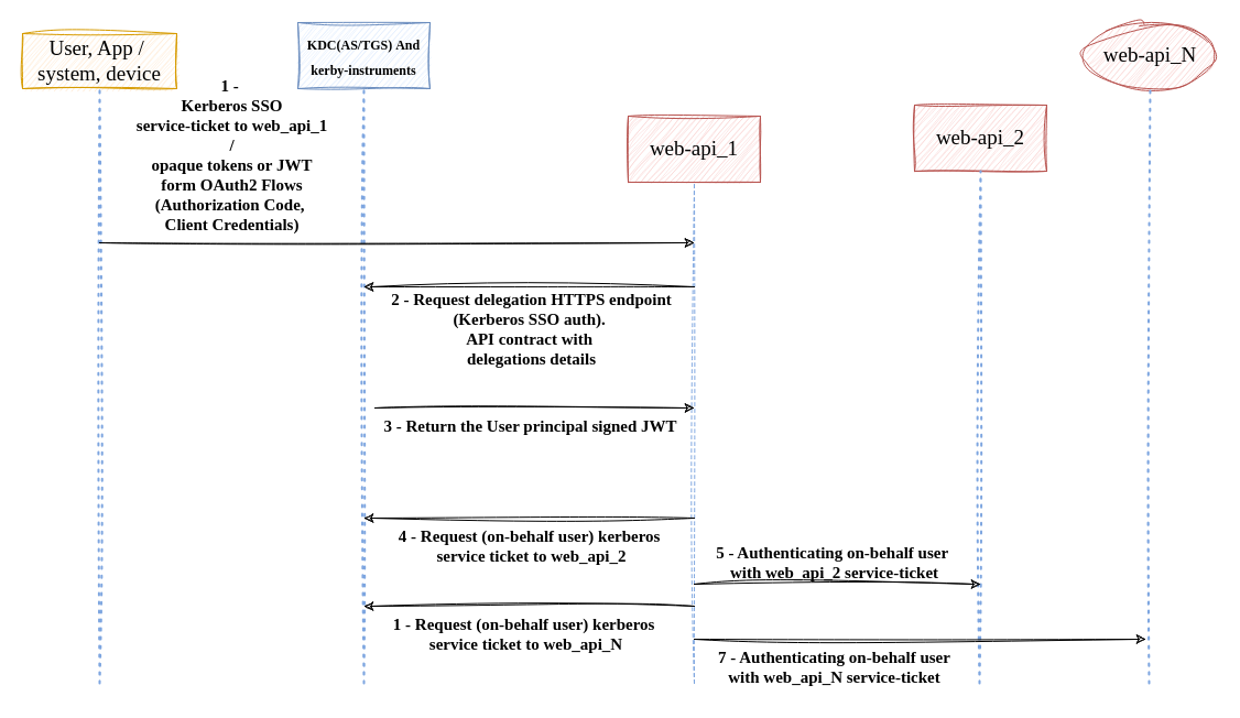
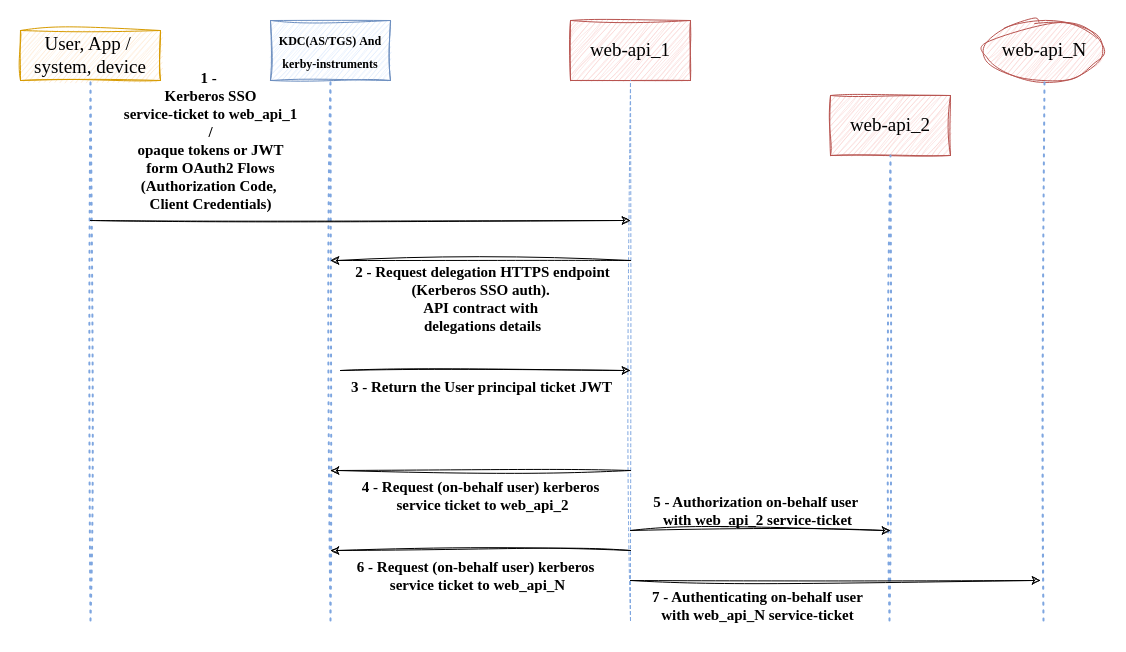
- <mxCell id="4" value="web-api_1" style="rounded=0;whiteSpace=wrap;html=1;sketch=1;hachureGap=4;jiggle=2;curveFitting=1;fontFamily=Architects Daughter;fontSource=https%3A%2F%2Ffonts.googleapis.com%2Fcss%3Ffamily%3DArchitects%2BDaughter;fillColor=#f8cecc;strokeColor=#b85450;fontSize=19;" vertex="1" parent="1"><mxGeometry x="570" y="105" width="120" height="60" as="geometry" /></mxCell>
+ <mxCell id="4" value="web-api_1" style="rounded=0;whiteSpace=wrap;html=1;sketch=1;hachureGap=4;jiggle=2;curveFitting=1;fontFamily=Architects Daughter;fontSource=https%3A%2F%2Ffonts.googleapis.com%2Fcss%3Ffamily%3DArchitects%2BDaughter;fillColor=#f8cecc;strokeColor=#b85450;fontSize=19;" vertex="1" parent="1"><mxGeometry x="570" y="20" width="120" height="60" as="geometry" /></mxCell>
- <mxCell id="15" value="3 - Return the User principal signed JWT" style="text;html=1;align=center;verticalAlign=middle;resizable=0;points=[];autosize=1;strokeColor=none;fillColor=none;fontFamily=Architects Daughter;fontSource=https%3A%2F%2Ffonts.googleapis.com%2Fcss%3Ffamily%3DArchitects%2BDaughter;fontSize=15;fontStyle=1" vertex="1" parent="1"><mxGeometry x="326" y="371" width="310" height="30" as="geometry" /></mxCell>
+ <mxCell id="15" value="3 - Return the User principal ticket JWT" style="text;html=1;align=center;verticalAlign=middle;resizable=0;points=[];autosize=1;strokeColor=none;fillColor=none;fontFamily=Architects Daughter;fontSource=https%3A%2F%2Ffonts.googleapis.com%2Fcss%3Ffamily%3DArchitects%2BDaughter;fontSize=15;fontStyle=1" vertex="1" parent="1"><mxGeometry x="326" y="371" width="310" height="30" as="geometry" /></mxCell>
- <mxCell id="19" value="5 - Authenticating on-behalf user&amp;nbsp;&lt;div&gt;with web_api_2 service-ticket&lt;/div&gt;" style="text;html=1;align=center;verticalAlign=middle;resizable=0;points=[];autosize=1;strokeColor=none;fillColor=none;fontFamily=Architects Daughter;fontSource=https%3A%2F%2Ffonts.googleapis.com%2Fcss%3Ffamily%3DArchitects%2BDaughter;fontSize=15;fontStyle=1" vertex="1" parent="1"><mxGeometry x="627" y="485" width="260" height="50" as="geometry" /></mxCell>
+ <mxCell id="19" value="5 - Authorization on-behalf user&amp;nbsp;&lt;div&gt;with web_api_2 service-ticket&lt;/div&gt;" style="text;html=1;align=center;verticalAlign=middle;resizable=0;points=[];autosize=1;strokeColor=none;fillColor=none;fontFamily=Architects Daughter;fontSource=https%3A%2F%2Ffonts.googleapis.com%2Fcss%3Ffamily%3DArchitects%2BDaughter;fontSize=15;fontStyle=1" vertex="1" parent="1"><mxGeometry x="627" y="485" width="260" height="50" as="geometry" /></mxCell>
- <mxCell id="25" value="1 - Request (on-behalf user) kerberos&amp;nbsp;&lt;div&gt;service ticket to web_api_N&lt;/div&gt;" style="text;html=1;align=center;verticalAlign=middle;resizable=0;points=[];autosize=1;strokeColor=none;fillColor=none;fontFamily=Architects Daughter;fontSource=https%3A%2F%2Ffonts.googleapis.com%2Fcss%3Ffamily%3DArchitects%2BDaughter;fontSize=15;fontStyle=1" vertex="1" parent="1"><mxGeometry x="327" y="550" width="300" height="50" as="geometry" /></mxCell>
+ <mxCell id="25" value="6 - Request (on-behalf user) kerberos&amp;nbsp;&lt;div&gt;service ticket to web_api_N&lt;/div&gt;" style="text;html=1;align=center;verticalAlign=middle;resizable=0;points=[];autosize=1;strokeColor=none;fillColor=none;fontFamily=Architects Daughter;fontSource=https%3A%2F%2Ffonts.googleapis.com%2Fcss%3Ffamily%3DArchitects%2BDaughter;fontSize=15;fontStyle=1" vertex="1" parent="1"><mxGeometry x="327" y="550" width="300" height="50" as="geometry" /></mxCell>
